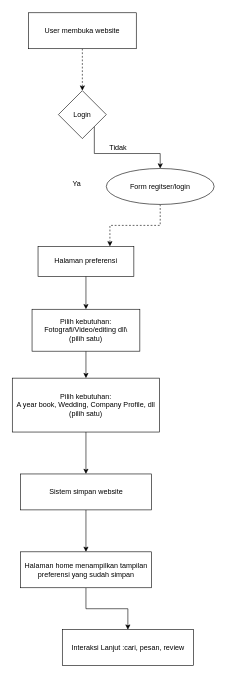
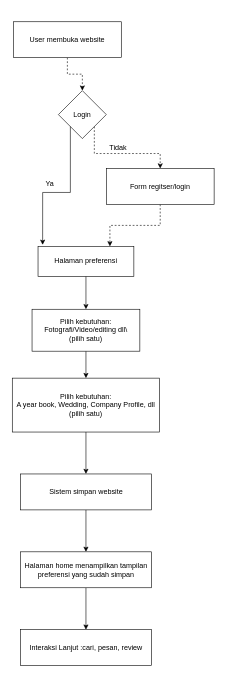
- <mxCell id="3" value="User membuka website" style="rounded=0;whiteSpace=wrap;html=1;" vertex="1" parent="1"><mxGeometry x="47" y="20" width="180" height="60" as="geometry" /></mxCell>
+ <mxCell id="3" value="User membuka website" style="rounded=0;whiteSpace=wrap;html=1;" vertex="1" parent="1"><mxGeometry x="22" y="35" width="180" height="60" as="geometry" /></mxCell>
- <mxCell id="4" style="edgeStyle=orthogonalEdgeStyle;rounded=0;orthogonalLoop=1;jettySize=auto;html=1;exitX=1;exitY=1;exitDx=0;exitDy=0;entryX=0.5;entryY=0;entryDx=0;entryDy=0;" edge="1" parent="1" source="5" target="7"><mxGeometry relative="1" as="geometry" /></mxCell>
+ <mxCell id="4" style="edgeStyle=orthogonalEdgeStyle;rounded=0;orthogonalLoop=1;jettySize=auto;html=1;exitX=1;exitY=1;exitDx=0;exitDy=0;entryX=0.5;entryY=0;entryDx=0;entryDy=0;dashed=1;" edge="1" parent="1" source="5" target="7"><mxGeometry relative="1" as="geometry" /></mxCell>
- <mxCell id="21" value="Ya" style="text;html=1;align=center;verticalAlign=middle;whiteSpace=wrap;rounded=0;" vertex="1" parent="1"><mxGeometry x="98" y="290" width="60" height="30" as="geometry" /></mxCell>
+ <mxCell id="21" value="Ya" style="text;html=1;align=center;verticalAlign=middle;whiteSpace=wrap;rounded=0;" vertex="1" parent="1"><mxGeometry x="53" y="290" width="60" height="30" as="geometry" /></mxCell>
- <mxCell id="7" value="Form regitser/login" style="ellipse;whiteSpace=wrap;html=1;" vertex="1" parent="1"><mxGeometry x="177" y="280" width="180" height="60" as="geometry" /></mxCell>
+ <mxCell id="7" value="Form regitser/login" style="rounded=0;whiteSpace=wrap;html=1;" vertex="1" parent="1"><mxGeometry x="177" y="280" width="180" height="60" as="geometry" /></mxCell>
+ <mxCell id="20" style="edgeStyle=orthogonalEdgeStyle;rounded=0;orthogonalLoop=1;jettySize=auto;html=1;exitX=0;exitY=1;exitDx=0;exitDy=0;entryX=0.048;entryY=-0.052;entryDx=0;entryDy=0;entryPerimeter=0;" edge="1" parent="1" source="5" target="9"><mxGeometry relative="1" as="geometry" /></mxCell>
- <mxCell id="18" value="Interaksi Lanjut :cari, pesan, review" style="rounded=0;whiteSpace=wrap;html=1;" vertex="1" parent="1"><mxGeometry x="103.5" y="1050" width="219" height="60" as="geometry" /></mxCell>
+ <mxCell id="18" value="Interaksi Lanjut :cari, pesan, review" style="rounded=0;whiteSpace=wrap;html=1;" vertex="1" parent="1"><mxGeometry x="33.5" y="1050" width="219" height="60" as="geometry" /></mxCell>
